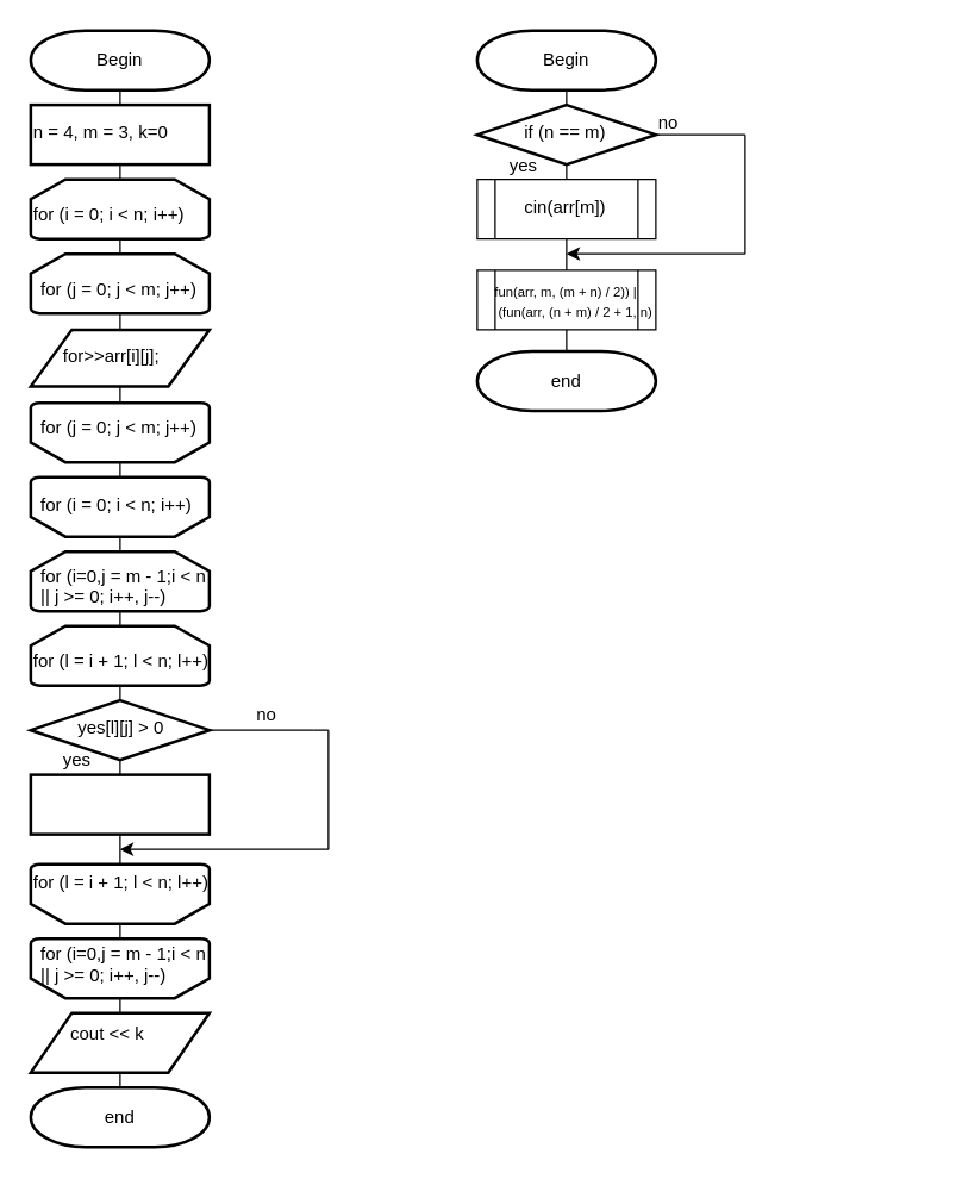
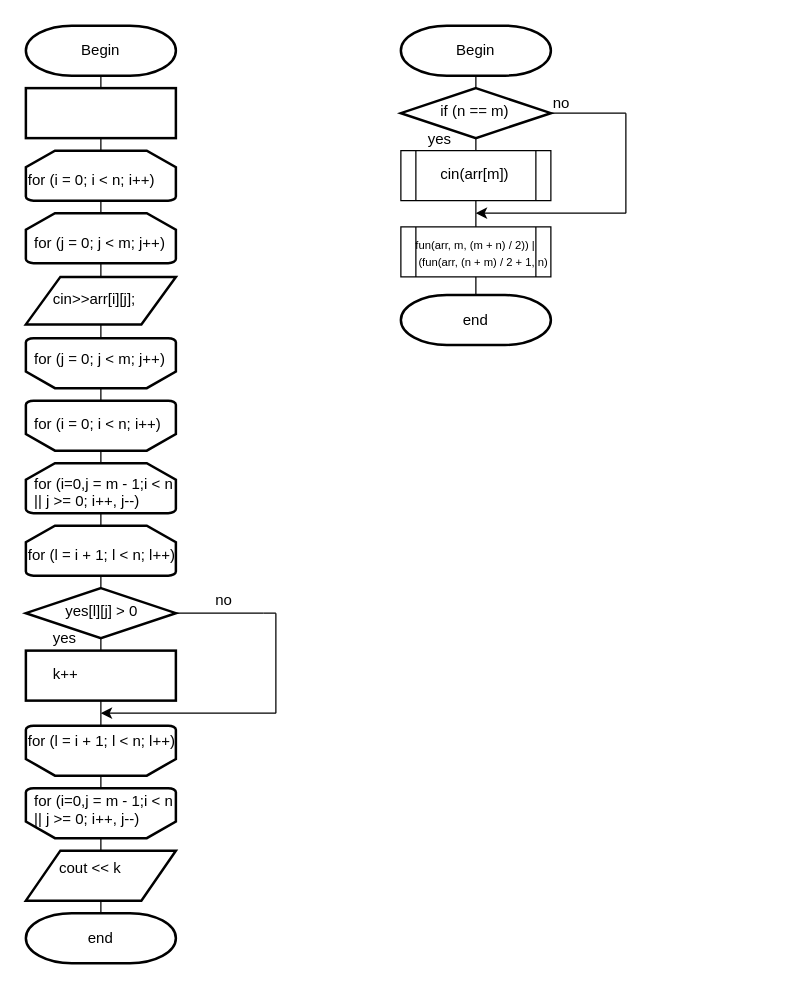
- <mxCell id="25" value="n = 4, m = 3,&amp;nbsp;k=0" style="text;html=1;" parent="1" vertex="1"><mxGeometry x="20" y="75" width="90" height="30" as="geometry" /></mxCell>
- <mxCell id="38" value="for&amp;gt;&amp;gt;arr[i][j];" style="text;html=1;" parent="1" vertex="1"><mxGeometry x="40" y="225" width="120" height="30" as="geometry" /></mxCell>
+ <mxCell id="38" value="cin&amp;gt;&amp;gt;arr[i][j];" style="text;html=1;" parent="1" vertex="1"><mxGeometry x="40" y="225" width="120" height="30" as="geometry" /></mxCell>
+ <mxCell id="35" value="k++" style="text;html=1;" parent="1" vertex="1"><mxGeometry x="40" y="525" width="50" height="30" as="geometry" /></mxCell>
